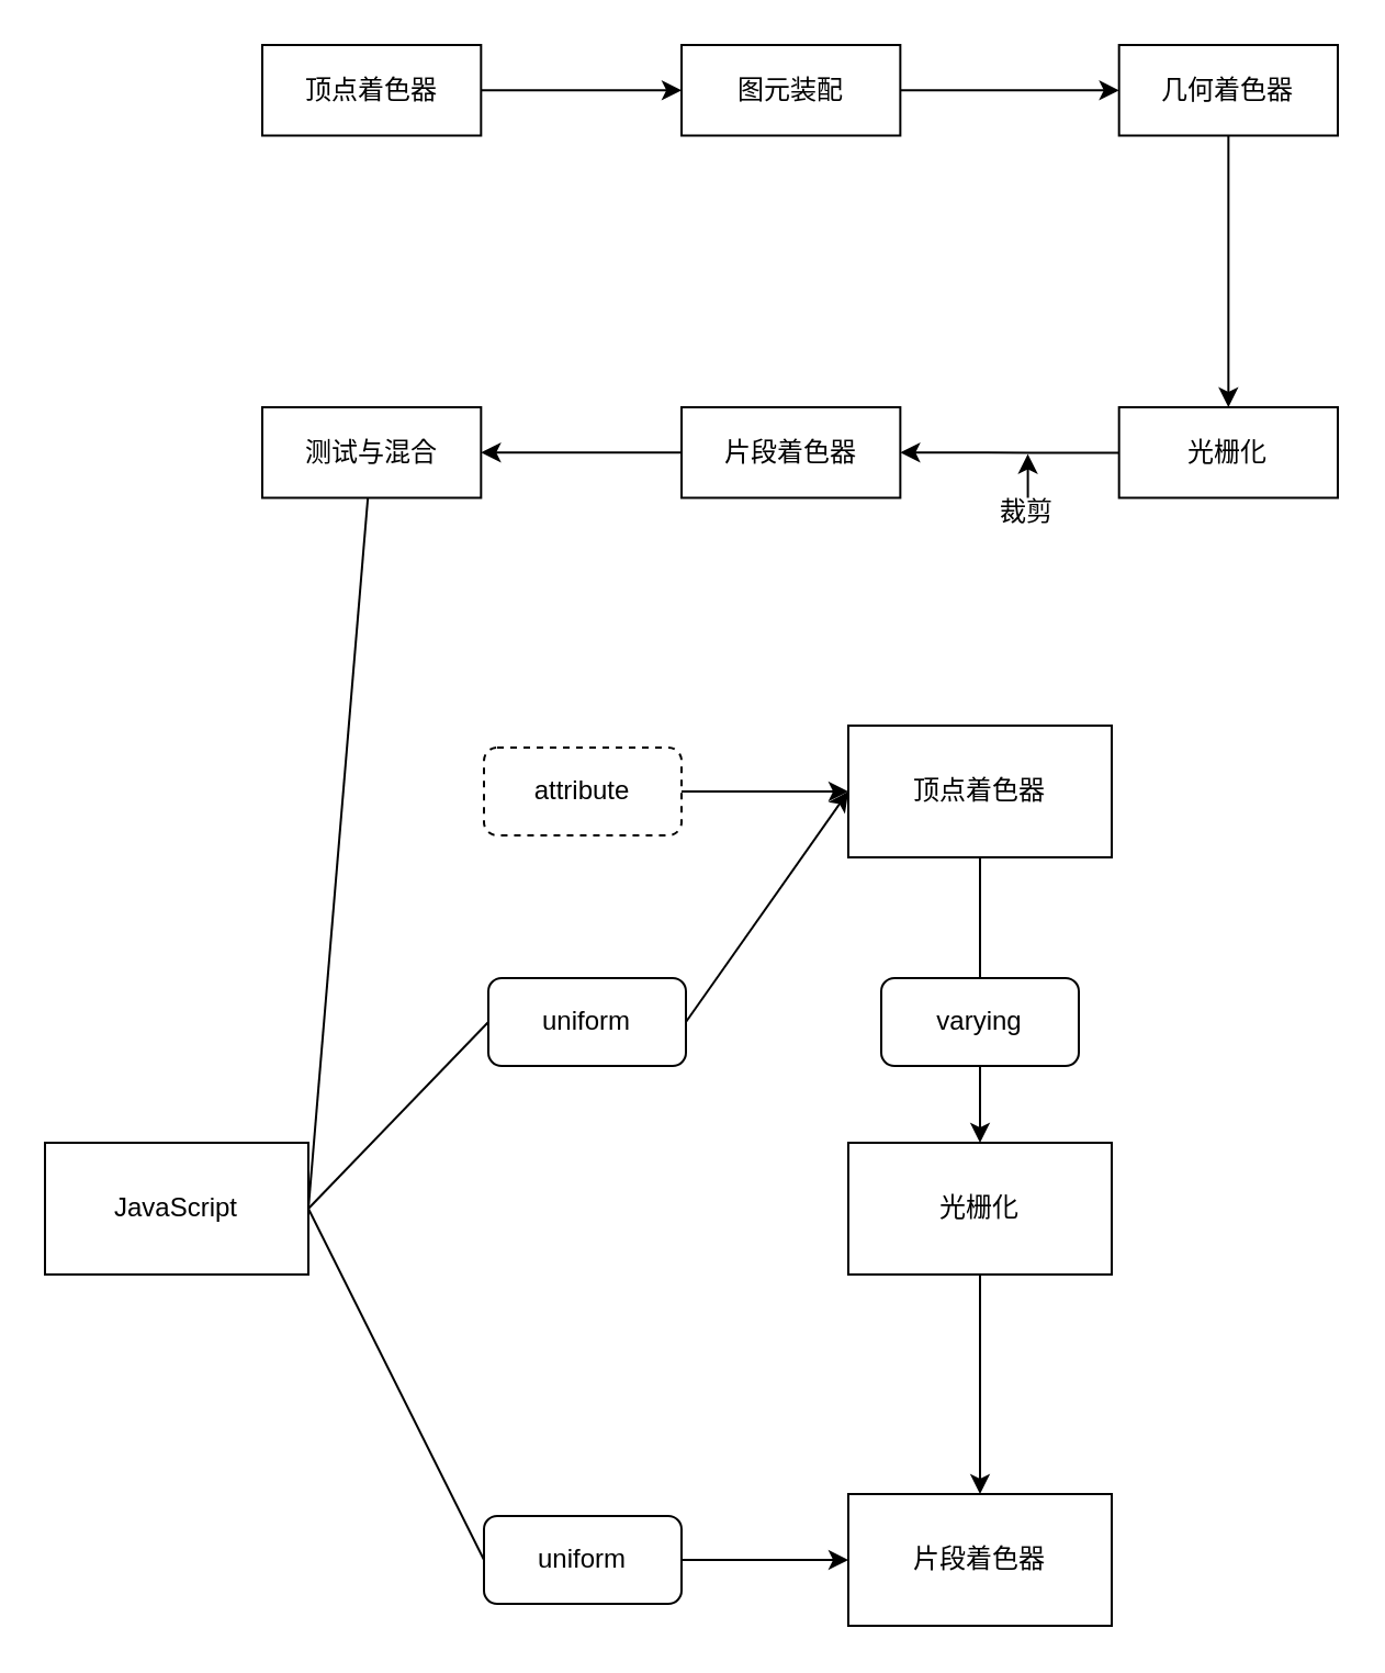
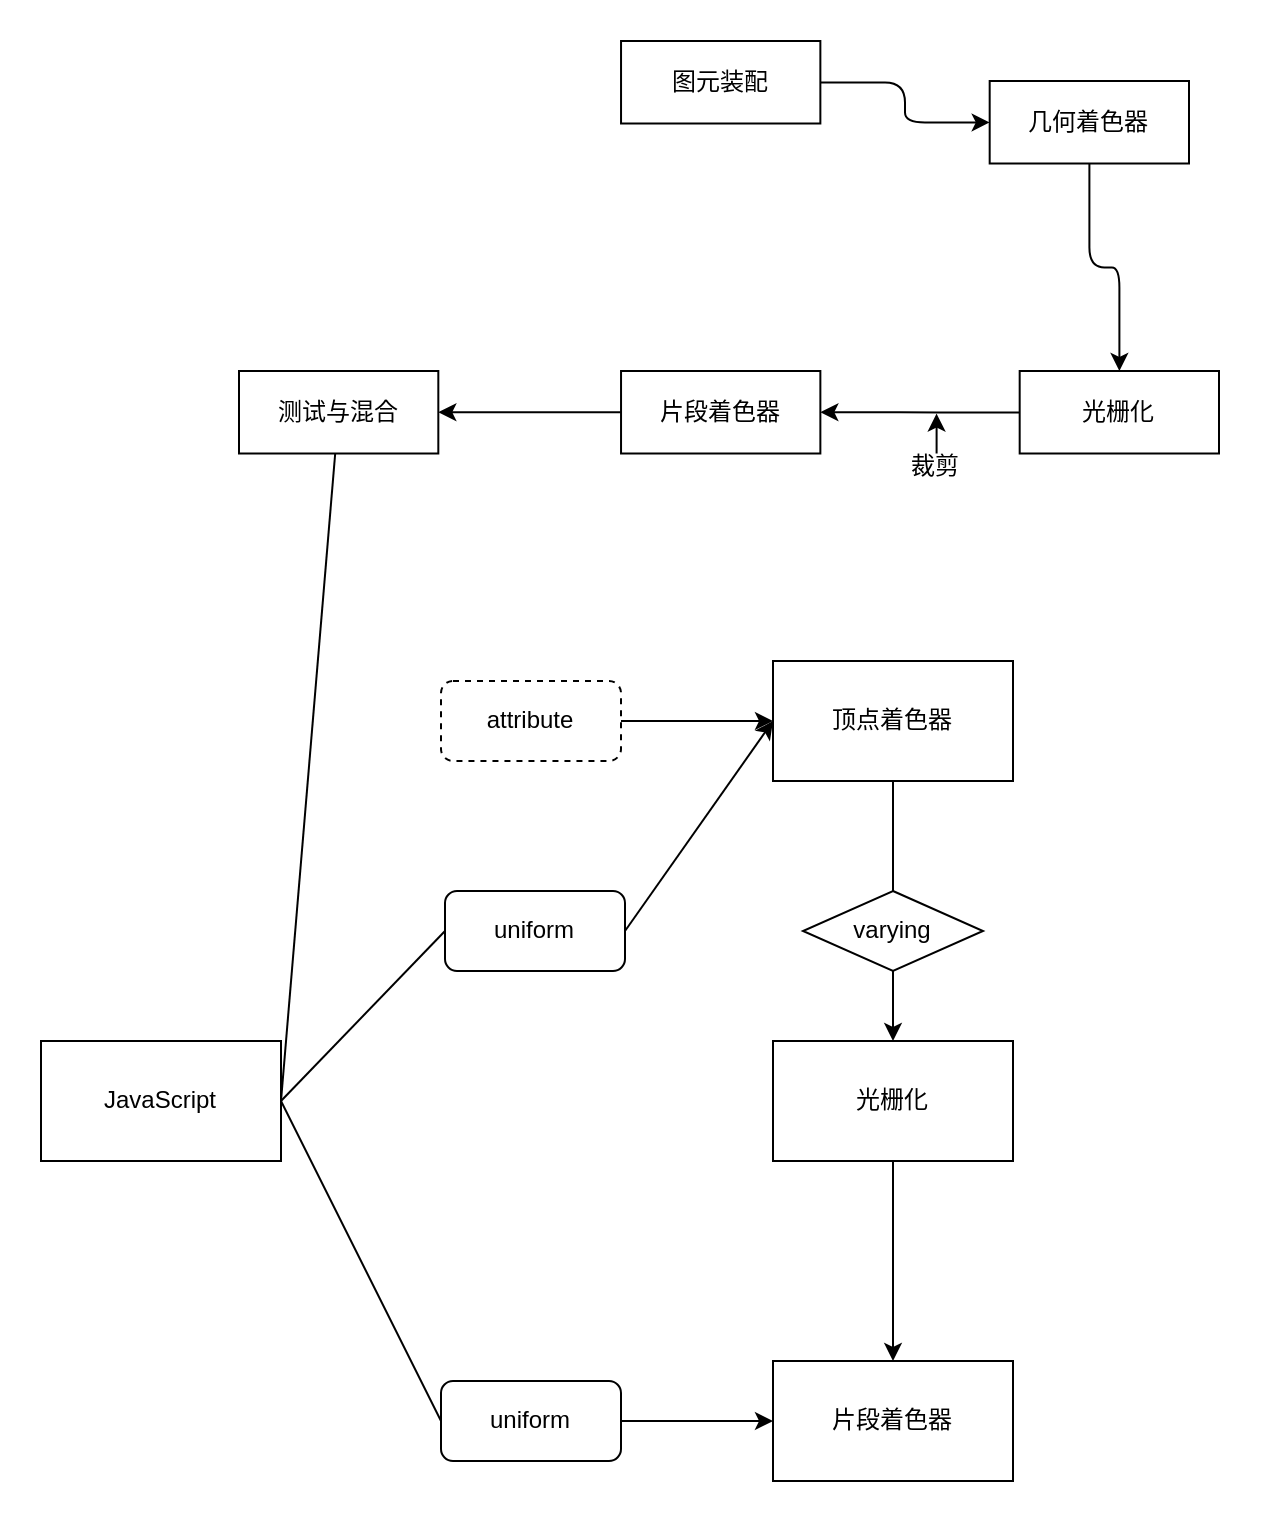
- <mxCell id="3" value="顶点着色器" style="rounded=0;whiteSpace=wrap;html=1;sketch=0;" parent="2" vertex="1"><mxGeometry width="99.661" height="41.25" as="geometry" /></mxCell>
- <mxCell id="5" style="edgeStyle=orthogonalEdgeStyle;curved=0;rounded=1;sketch=0;orthogonalLoop=1;jettySize=auto;html=1;" parent="2" source="3" target="4" edge="1"><mxGeometry relative="1" as="geometry" /></mxCell>
- <mxCell id="6" value="几何着色器" style="rounded=0;whiteSpace=wrap;html=1;sketch=0;" parent="2" vertex="1"><mxGeometry x="390.339" width="99.661" height="41.25" as="geometry" /></mxCell>
+ <mxCell id="6" value="几何着色器" style="rounded=0;whiteSpace=wrap;html=1;sketch=0;" parent="2" vertex="1"><mxGeometry x="375.339" y="20" width="99.661" height="41.25" as="geometry" /></mxCell>
- <mxCell id="29" value="varying" style="rounded=1;whiteSpace=wrap;html=1;" parent="1" vertex="1"><mxGeometry x="401" y="445" width="90" height="40" as="geometry" /></mxCell>
+ <mxCell id="29" value="varying" style="rhombus;whiteSpace=wrap;html=1;" parent="1" vertex="1"><mxGeometry x="401" y="445" width="90" height="40" as="geometry" /></mxCell>
